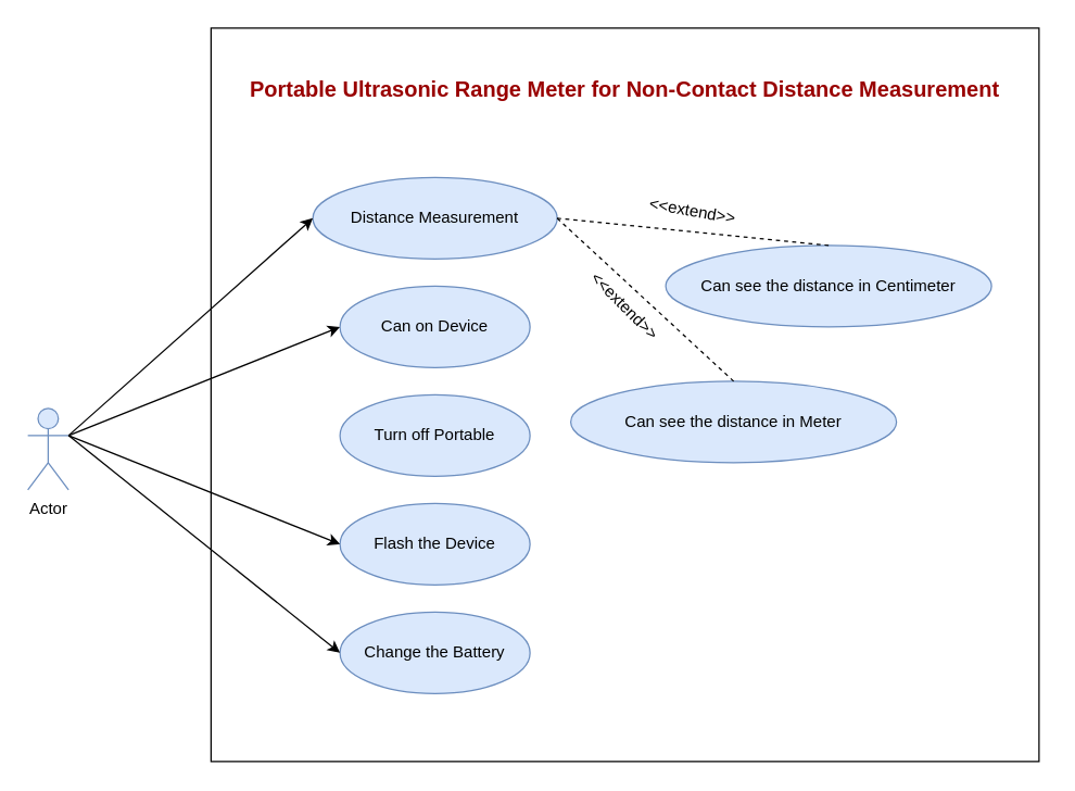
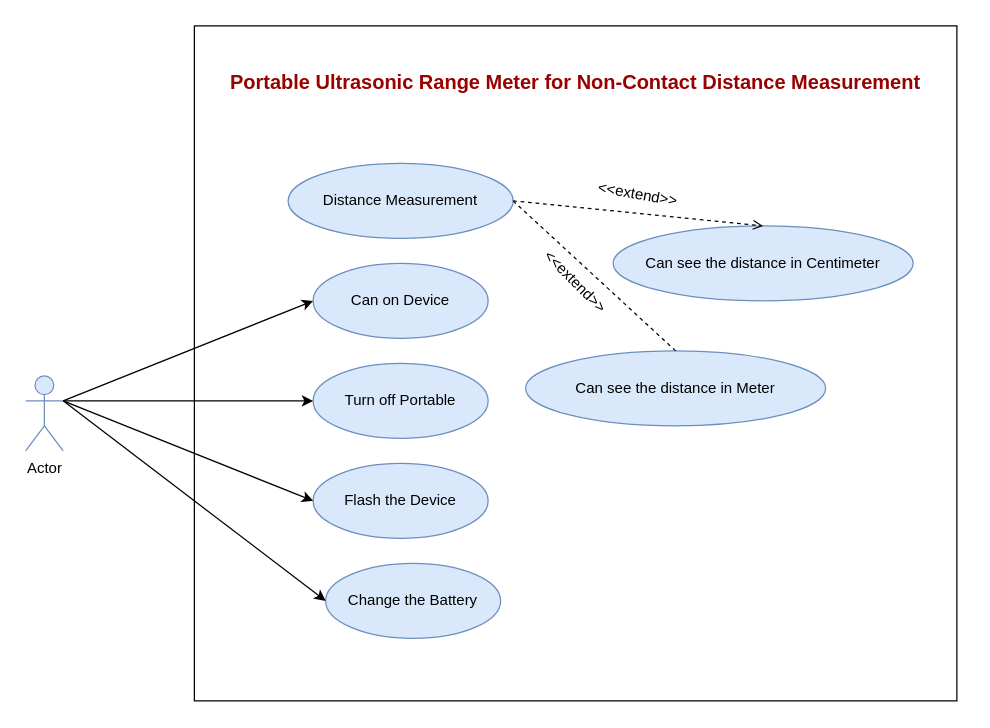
- <mxCell id="10" value="" style="endArrow=none;dashed=1;html=1;rounded=0;entryX=0.5;entryY=0;entryDx=0;entryDy=0;exitX=1;exitY=0.5;exitDx=0;exitDy=0;" parent="1" source="3" target="4" edge="1"><mxGeometry width="50" height="50" relative="1" as="geometry"><mxPoint x="360" y="280" as="sourcePoint" /><mxPoint x="410" y="230" as="targetPoint" /></mxGeometry></mxCell>
+ <mxCell id="10" value="" style="endArrow=open;dashed=1;html=1;rounded=0;entryX=0.5;entryY=0;entryDx=0;entryDy=0;exitX=1;exitY=0.5;exitDx=0;exitDy=0;" parent="1" source="3" target="4" edge="1"><mxGeometry width="50" height="50" relative="1" as="geometry"><mxPoint x="360" y="280" as="sourcePoint" /><mxPoint x="410" y="230" as="targetPoint" /></mxGeometry></mxCell>
- <mxCell id="14" value="" style="endArrow=classic;html=1;rounded=0;entryX=0;entryY=0.5;entryDx=0;entryDy=0;exitX=1;exitY=0.333;exitDx=0;exitDy=0;exitPerimeter=0;" parent="1" source="2" target="3" edge="1"><mxGeometry width="50" height="50" relative="1" as="geometry"><mxPoint x="360" y="330" as="sourcePoint" /><mxPoint x="410" y="280" as="targetPoint" /></mxGeometry></mxCell>
+ <mxCell id="16" value="" style="endArrow=classic;html=1;rounded=0;entryX=0;entryY=0.5;entryDx=0;entryDy=0;exitX=1;exitY=0.333;exitDx=0;exitDy=0;exitPerimeter=0;" parent="1" source="2" target="7" edge="1"><mxGeometry width="50" height="50" relative="1" as="geometry"><mxPoint x="360" y="400" as="sourcePoint" /><mxPoint x="410" y="350" as="targetPoint" /></mxGeometry></mxCell>
- <mxCell id="9" value="Change the Battery" style="ellipse;whiteSpace=wrap;html=1;fillColor=#dae8fc;strokeColor=#6c8ebf;" parent="1" vertex="1"><mxGeometry x="250" y="450" width="140" height="60" as="geometry" /></mxCell>
+ <mxCell id="9" value="Change the Battery" style="ellipse;whiteSpace=wrap;html=1;fillColor=#dae8fc;strokeColor=#6c8ebf;" parent="1" vertex="1"><mxGeometry x="260" y="450" width="140" height="60" as="geometry" /></mxCell>
